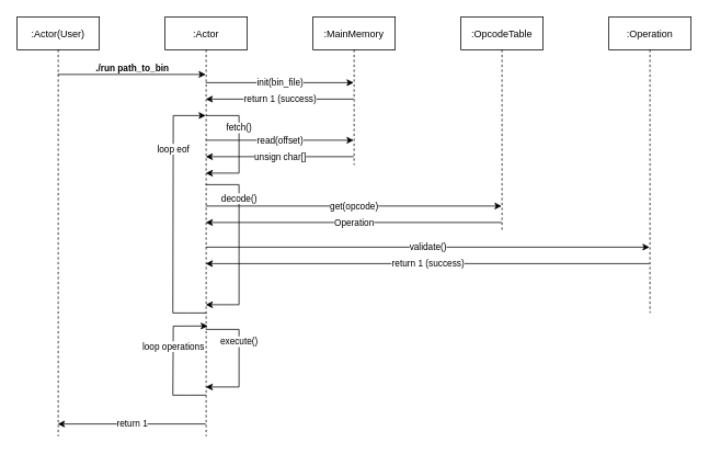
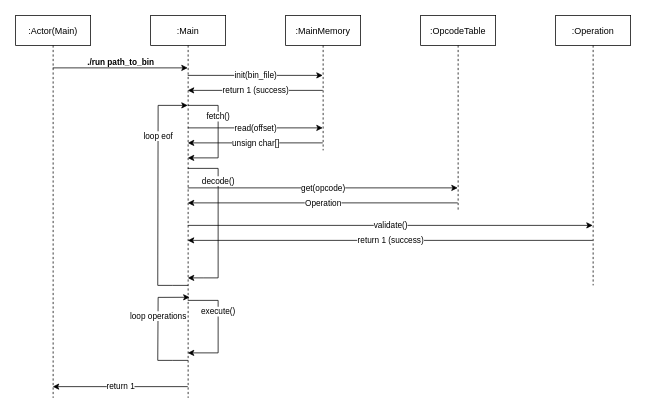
- <mxCell id="3" value=":Actor(User)" style="shape=umlLifeline;perimeter=lifelinePerimeter;container=0;collapsible=0;recursiveResize=0;rounded=0;shadow=0;strokeWidth=1;" vertex="1" parent="1"><mxGeometry x="20" y="20" width="100" height="510" as="geometry" /></mxCell>
+ <mxCell id="3" value=":Actor(Main)" style="shape=umlLifeline;perimeter=lifelinePerimeter;container=0;collapsible=0;recursiveResize=0;rounded=0;shadow=0;strokeWidth=1;" vertex="1" parent="1"><mxGeometry x="20" y="20" width="100" height="510" as="geometry" /></mxCell>
- <mxCell id="8" value=":Actor" style="shape=umlLifeline;perimeter=lifelinePerimeter;container=0;collapsible=0;recursiveResize=0;rounded=0;shadow=0;strokeWidth=1;" vertex="1" parent="1"><mxGeometry x="200" y="20" width="100" height="510" as="geometry" /></mxCell>
+ <mxCell id="8" value=":Main" style="shape=umlLifeline;perimeter=lifelinePerimeter;container=0;collapsible=0;recursiveResize=0;rounded=0;shadow=0;strokeWidth=1;" vertex="1" parent="1"><mxGeometry x="200" y="20" width="100" height="510" as="geometry" /></mxCell>
